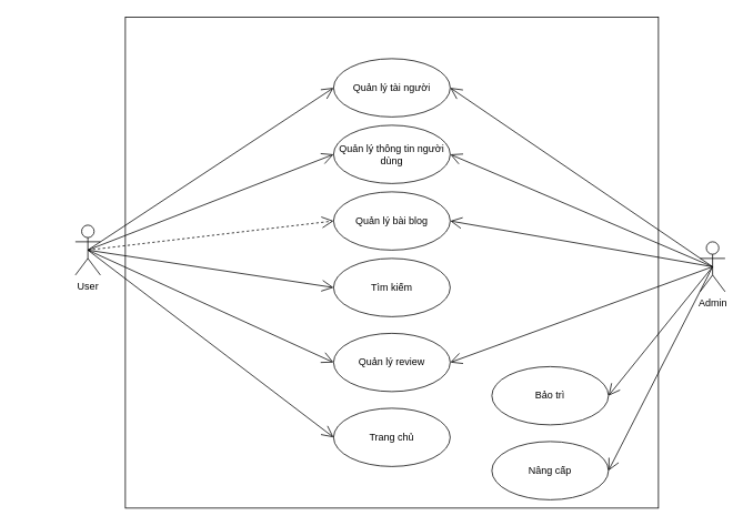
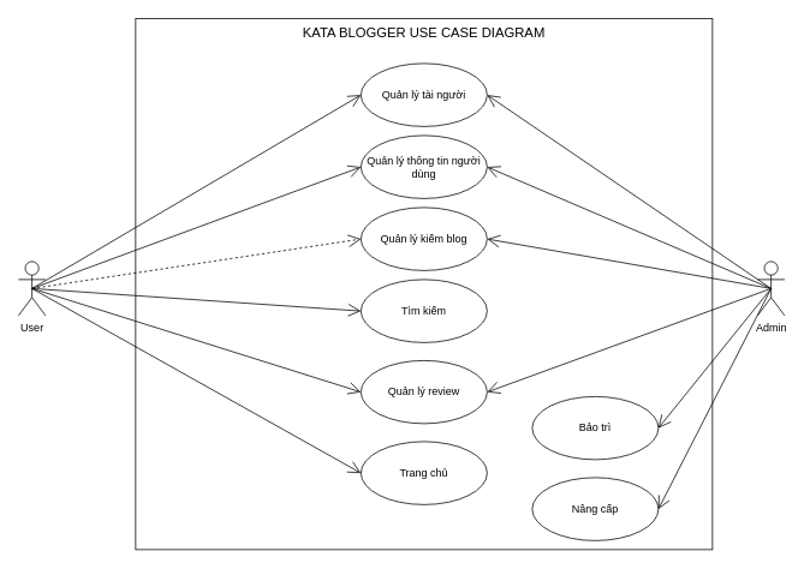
+ <mxCell id="22" value="&lt;font style=&quot;font-size: 15px;&quot;&gt;KATA BLOGGER USE CASE DIAGRAM&lt;/font&gt;" style="text;html=1;align=center;verticalAlign=middle;whiteSpace=wrap;rounded=0;" parent="1" vertex="1"><mxGeometry x="150" y="20" width="640" height="30" as="geometry" /></mxCell>
- <mxCell id="13" value="Quản lý bài blog" style="ellipse;whiteSpace=wrap;html=1;" parent="1" vertex="1"><mxGeometry x="400" y="230" width="140" height="70" as="geometry" /></mxCell>
+ <mxCell id="13" value="Quản lý kiếm blog" style="ellipse;whiteSpace=wrap;html=1;" parent="1" vertex="1"><mxGeometry x="400" y="230" width="140" height="70" as="geometry" /></mxCell>
- <mxCell id="3" value="User" style="shape=umlActor;verticalLabelPosition=bottom;verticalAlign=top;html=1;" parent="1" vertex="1"><mxGeometry x="90" y="270" width="30" height="60" as="geometry" /></mxCell>
+ <mxCell id="3" value="User" style="shape=umlActor;verticalLabelPosition=bottom;verticalAlign=top;html=1;" parent="1" vertex="1"><mxGeometry x="20" y="290" width="30" height="60" as="geometry" /></mxCell>
